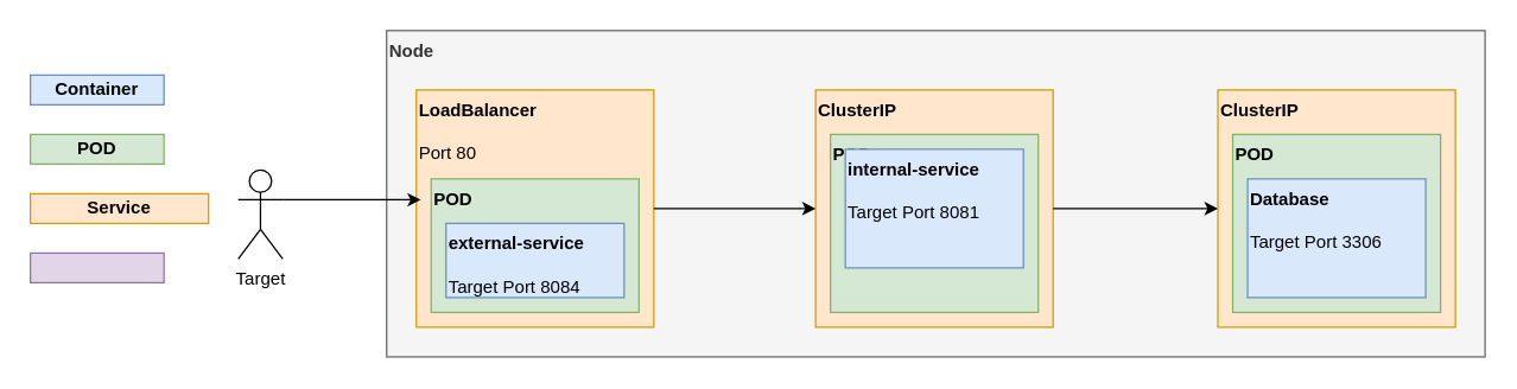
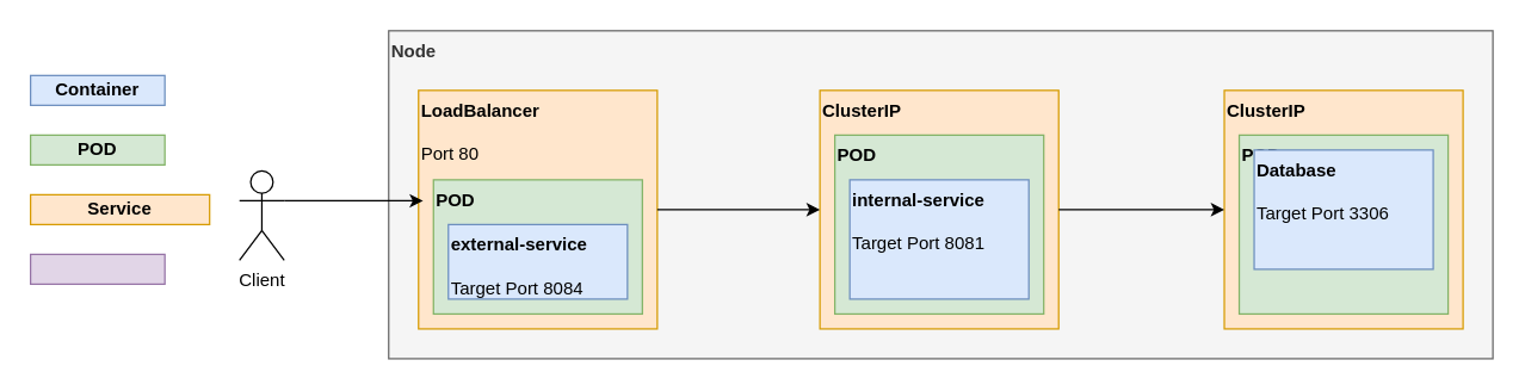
- <mxCell id="18" value="&lt;div&gt;&lt;b&gt;internal-service&lt;/b&gt;&lt;/div&gt;&lt;div&gt;&lt;b&gt;&lt;br&gt;&lt;/b&gt;&lt;/div&gt;&lt;div&gt;Target Port 8081&lt;br&gt;&lt;/div&gt;" style="text;html=1;strokeColor=#6c8ebf;fillColor=#dae8fc;align=left;verticalAlign=top;whiteSpace=wrap;rounded=0;" parent="15" vertex="1"><mxGeometry x="20" y="40" width="120" height="80" as="geometry" /></mxCell>
+ <mxCell id="18" value="&lt;div&gt;&lt;b&gt;internal-service&lt;/b&gt;&lt;/div&gt;&lt;div&gt;&lt;b&gt;&lt;br&gt;&lt;/b&gt;&lt;/div&gt;&lt;div&gt;Target Port 8081&lt;br&gt;&lt;/div&gt;" style="text;html=1;strokeColor=#6c8ebf;fillColor=#dae8fc;align=left;verticalAlign=top;whiteSpace=wrap;rounded=0;" parent="15" vertex="1"><mxGeometry x="20" y="60" width="120" height="80" as="geometry" /></mxCell>
- <mxCell id="14" value="&lt;div&gt;&lt;b&gt;Database&lt;/b&gt;&lt;/div&gt;&lt;div&gt;&lt;b&gt;&lt;br&gt;&lt;/b&gt;&lt;/div&gt;&lt;div&gt;Target Port 3306&lt;br&gt;&lt;/div&gt;" style="text;html=1;strokeColor=#6c8ebf;fillColor=#dae8fc;align=left;verticalAlign=top;whiteSpace=wrap;rounded=0;" parent="11" vertex="1"><mxGeometry x="20" y="60" width="120" height="80" as="geometry" /></mxCell>
+ <mxCell id="14" value="&lt;div&gt;&lt;b&gt;Database&lt;/b&gt;&lt;/div&gt;&lt;div&gt;&lt;b&gt;&lt;br&gt;&lt;/b&gt;&lt;/div&gt;&lt;div&gt;Target Port 3306&lt;br&gt;&lt;/div&gt;" style="text;html=1;strokeColor=#6c8ebf;fillColor=#dae8fc;align=left;verticalAlign=top;whiteSpace=wrap;rounded=0;" parent="11" vertex="1"><mxGeometry x="20" y="40" width="120" height="80" as="geometry" /></mxCell>
- <mxCell id="19" value="Target" style="shape=umlActor;verticalLabelPosition=bottom;verticalAlign=top;html=1;outlineConnect=0;" parent="1" vertex="1"><mxGeometry x="160" y="114" width="30" height="60" as="geometry" /></mxCell>
+ <mxCell id="19" value="Client" style="shape=umlActor;verticalLabelPosition=bottom;verticalAlign=top;html=1;outlineConnect=0;" parent="1" vertex="1"><mxGeometry x="160" y="114" width="30" height="60" as="geometry" /></mxCell>
